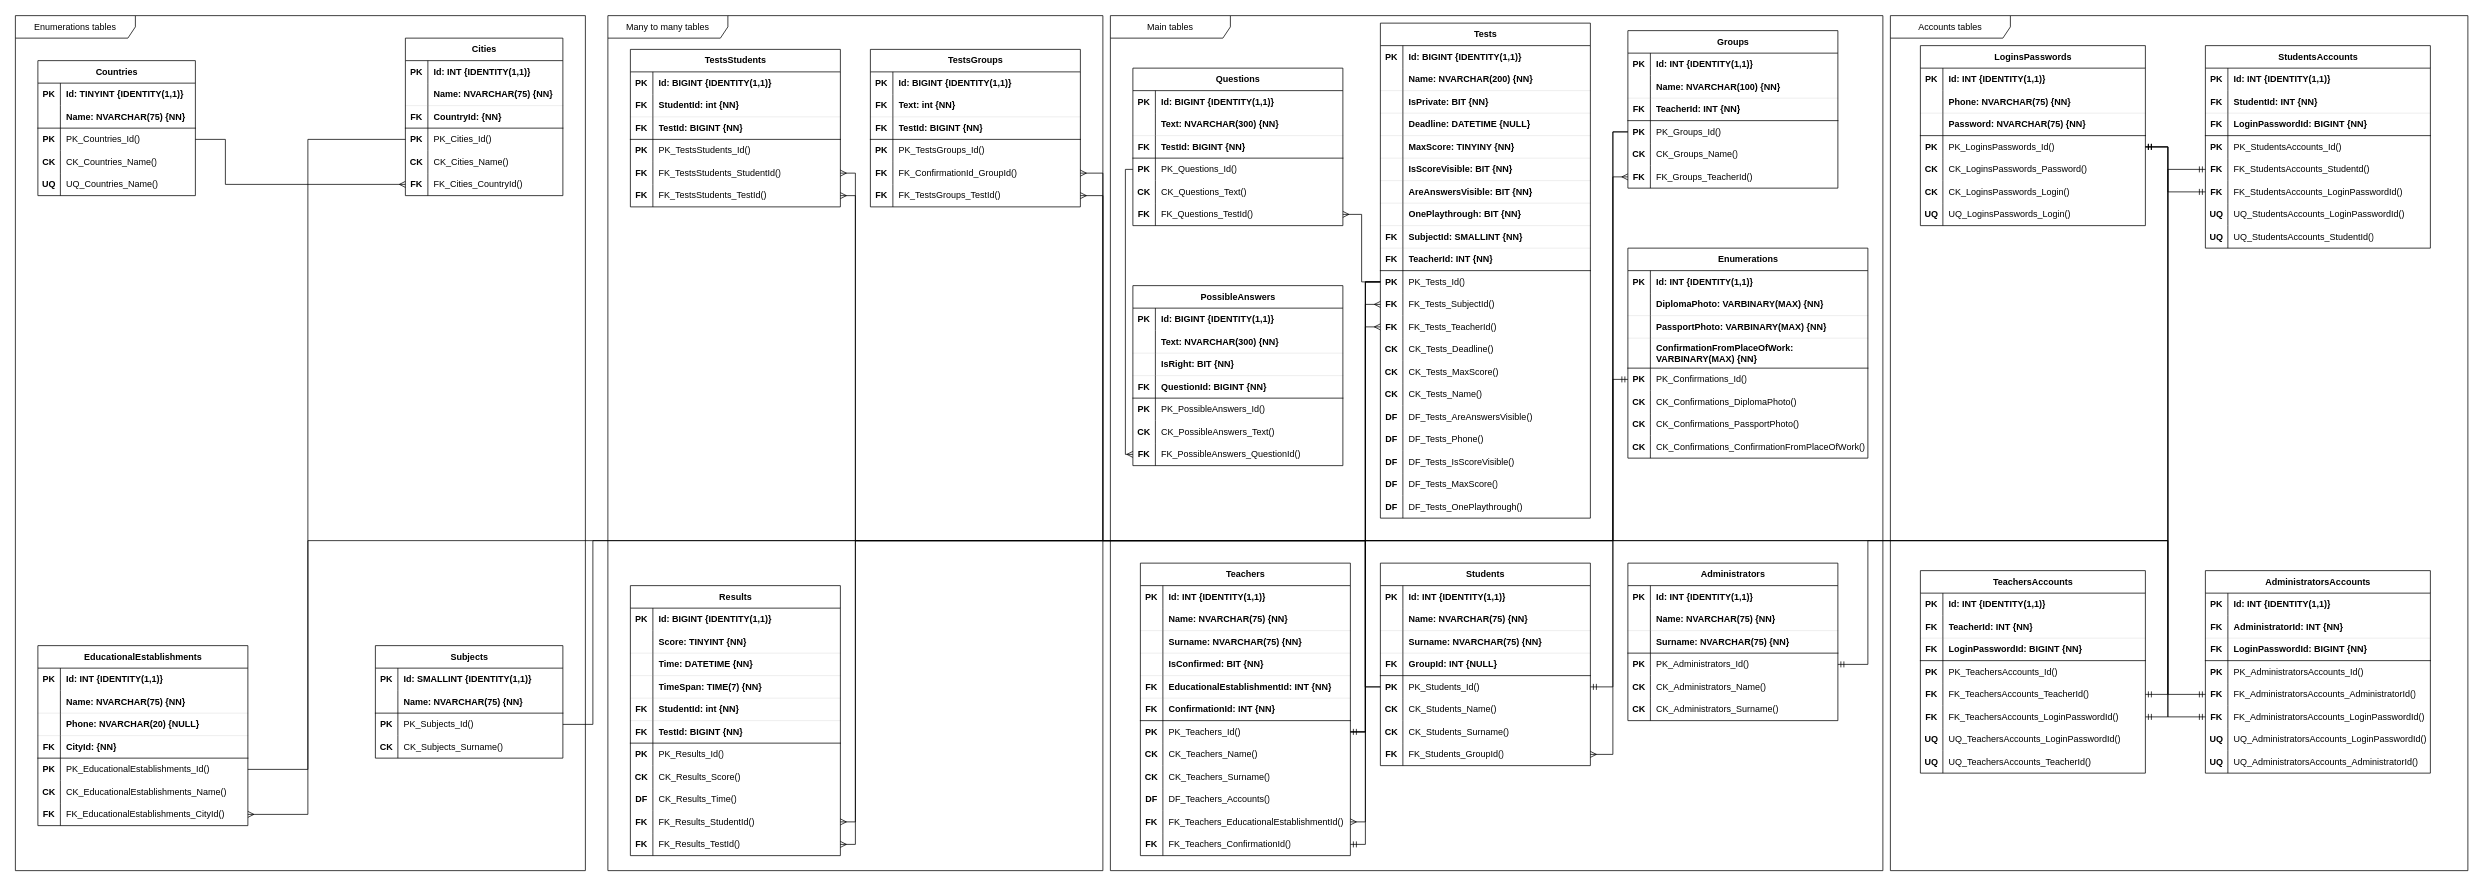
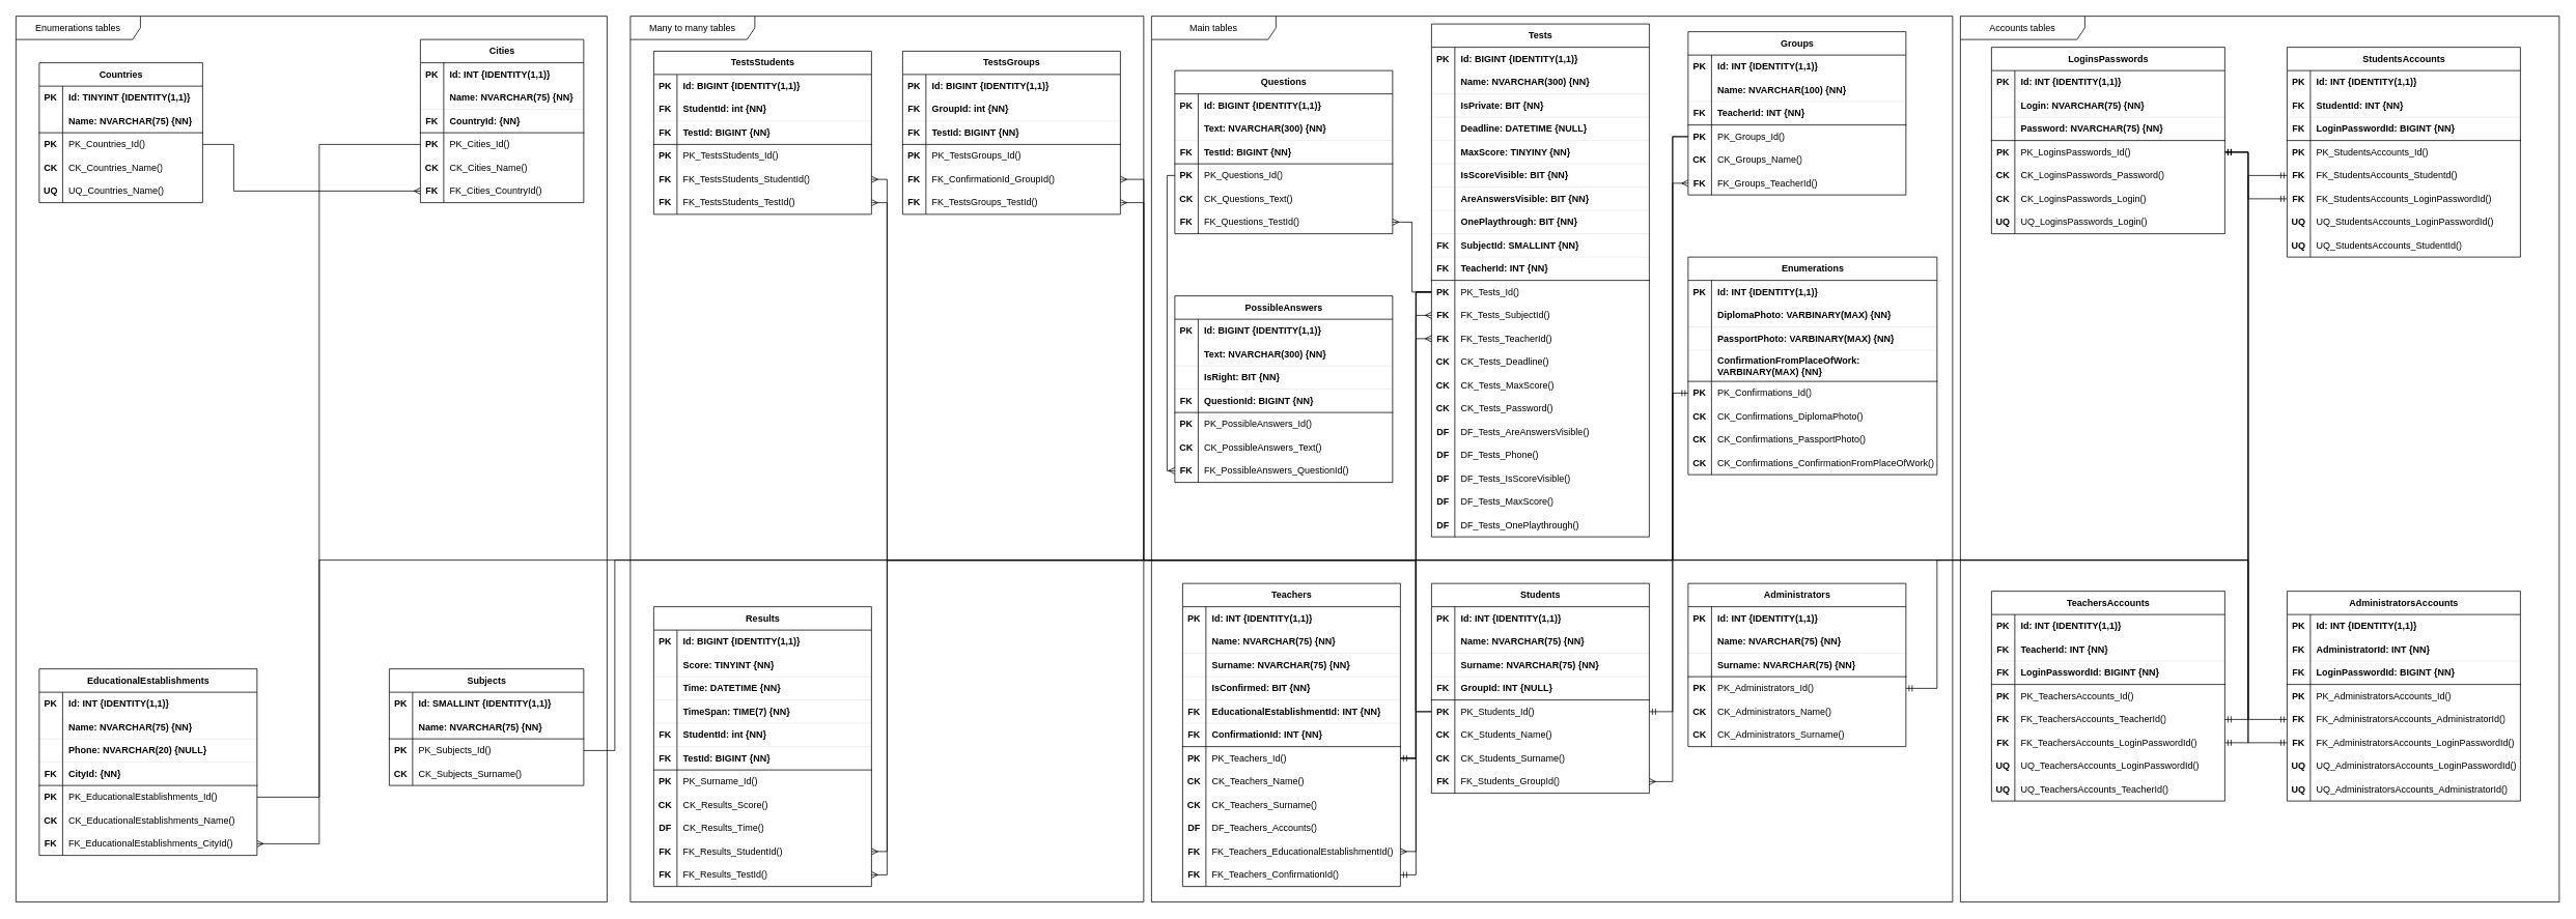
- <mxCell id="155" value="Name: NVARCHAR(200) {NN}" style="shape=partialRectangle;connectable=0;fillColor=none;top=0;left=0;bottom=0;right=0;align=left;spacingLeft=6;fontStyle=1;overflow=hidden;whiteSpace=wrap;html=1;" parent="153" vertex="1"><mxGeometry x="30" width="250" height="30" as="geometry"><mxRectangle width="250" height="30" as="alternateBounds" /></mxGeometry></mxCell>
+ <mxCell id="155" value="Name: NVARCHAR(300) {NN}" style="shape=partialRectangle;connectable=0;fillColor=none;top=0;left=0;bottom=0;right=0;align=left;spacingLeft=6;fontStyle=1;overflow=hidden;whiteSpace=wrap;html=1;" parent="153" vertex="1"><mxGeometry x="30" width="250" height="30" as="geometry"><mxRectangle width="250" height="30" as="alternateBounds" /></mxGeometry></mxCell>
- <mxCell id="467" value="Phone: NVARCHAR(75) {NN}" style="shape=partialRectangle;connectable=0;fillColor=none;top=0;left=0;bottom=0;right=0;align=left;spacingLeft=6;fontStyle=1;overflow=hidden;whiteSpace=wrap;html=1;" vertex="1" parent="465"><mxGeometry x="30" width="270" height="30" as="geometry"><mxRectangle width="270" height="30" as="alternateBounds" /></mxGeometry></mxCell>
+ <mxCell id="467" value="Login: NVARCHAR(75) {NN}" style="shape=partialRectangle;connectable=0;fillColor=none;top=0;left=0;bottom=0;right=0;align=left;spacingLeft=6;fontStyle=1;overflow=hidden;whiteSpace=wrap;html=1;" vertex="1" parent="465"><mxGeometry x="30" width="270" height="30" as="geometry"><mxRectangle width="270" height="30" as="alternateBounds" /></mxGeometry></mxCell>
- <mxCell id="101" value="Text: int {NN}" style="shape=partialRectangle;connectable=0;fillColor=none;top=0;left=0;bottom=0;right=0;align=left;spacingLeft=6;fontStyle=1;overflow=hidden;whiteSpace=wrap;html=1;" parent="99" vertex="1"><mxGeometry x="30" width="250" height="30" as="geometry"><mxRectangle width="250" height="30" as="alternateBounds" /></mxGeometry></mxCell>
+ <mxCell id="101" value="GroupId: int {NN}" style="shape=partialRectangle;connectable=0;fillColor=none;top=0;left=0;bottom=0;right=0;align=left;spacingLeft=6;fontStyle=1;overflow=hidden;whiteSpace=wrap;html=1;" parent="99" vertex="1"><mxGeometry x="30" width="250" height="30" as="geometry"><mxRectangle width="250" height="30" as="alternateBounds" /></mxGeometry></mxCell>
- <mxCell id="197" value="CK_Tests_Name()" style="shape=partialRectangle;connectable=0;fillColor=none;top=0;left=0;bottom=0;right=0;align=left;spacingLeft=6;overflow=hidden;whiteSpace=wrap;html=1;" parent="195" vertex="1"><mxGeometry x="30" width="250" height="30" as="geometry"><mxRectangle width="250" height="30" as="alternateBounds" /></mxGeometry></mxCell>
+ <mxCell id="197" value="CK_Tests_Password()" style="shape=partialRectangle;connectable=0;fillColor=none;top=0;left=0;bottom=0;right=0;align=left;spacingLeft=6;overflow=hidden;whiteSpace=wrap;html=1;" parent="195" vertex="1"><mxGeometry x="30" width="250" height="30" as="geometry"><mxRectangle width="250" height="30" as="alternateBounds" /></mxGeometry></mxCell>
- <mxCell id="135" value="PK_Results_Id()" style="shape=partialRectangle;connectable=0;fillColor=none;top=0;left=0;bottom=0;right=0;align=left;spacingLeft=6;overflow=hidden;whiteSpace=wrap;html=1;" parent="133" vertex="1"><mxGeometry x="30" width="250" height="30" as="geometry"><mxRectangle width="250" height="30" as="alternateBounds" /></mxGeometry></mxCell>
+ <mxCell id="135" value="PK_Surname_Id()" style="shape=partialRectangle;connectable=0;fillColor=none;top=0;left=0;bottom=0;right=0;align=left;spacingLeft=6;overflow=hidden;whiteSpace=wrap;html=1;" parent="133" vertex="1"><mxGeometry x="30" width="250" height="30" as="geometry"><mxRectangle width="250" height="30" as="alternateBounds" /></mxGeometry></mxCell>
